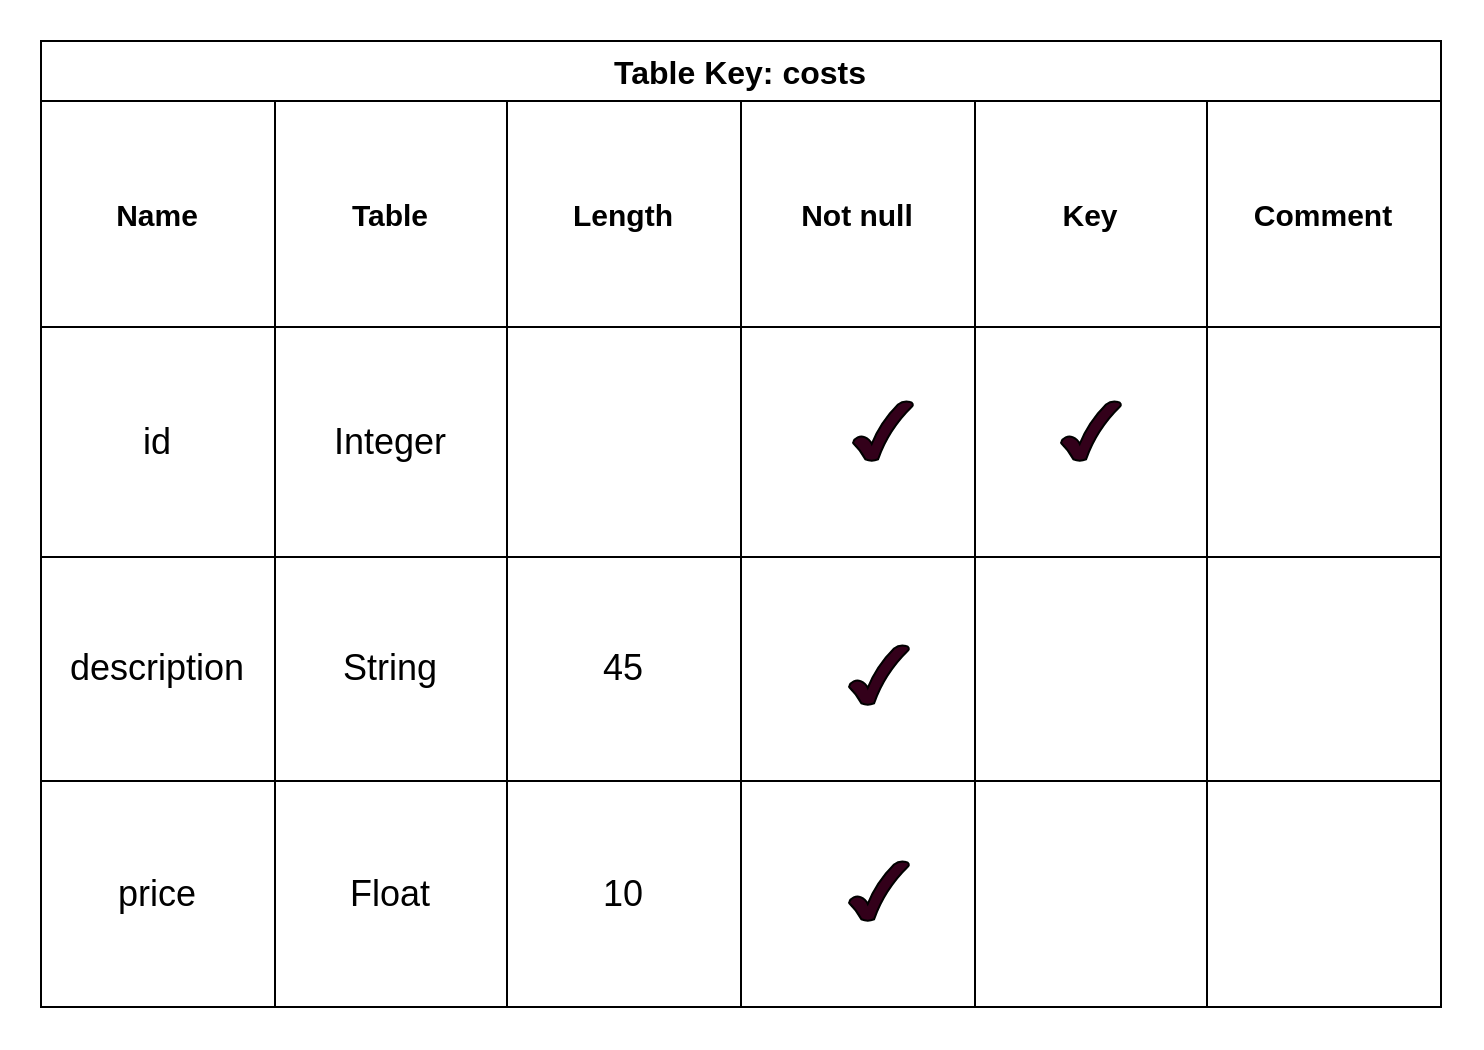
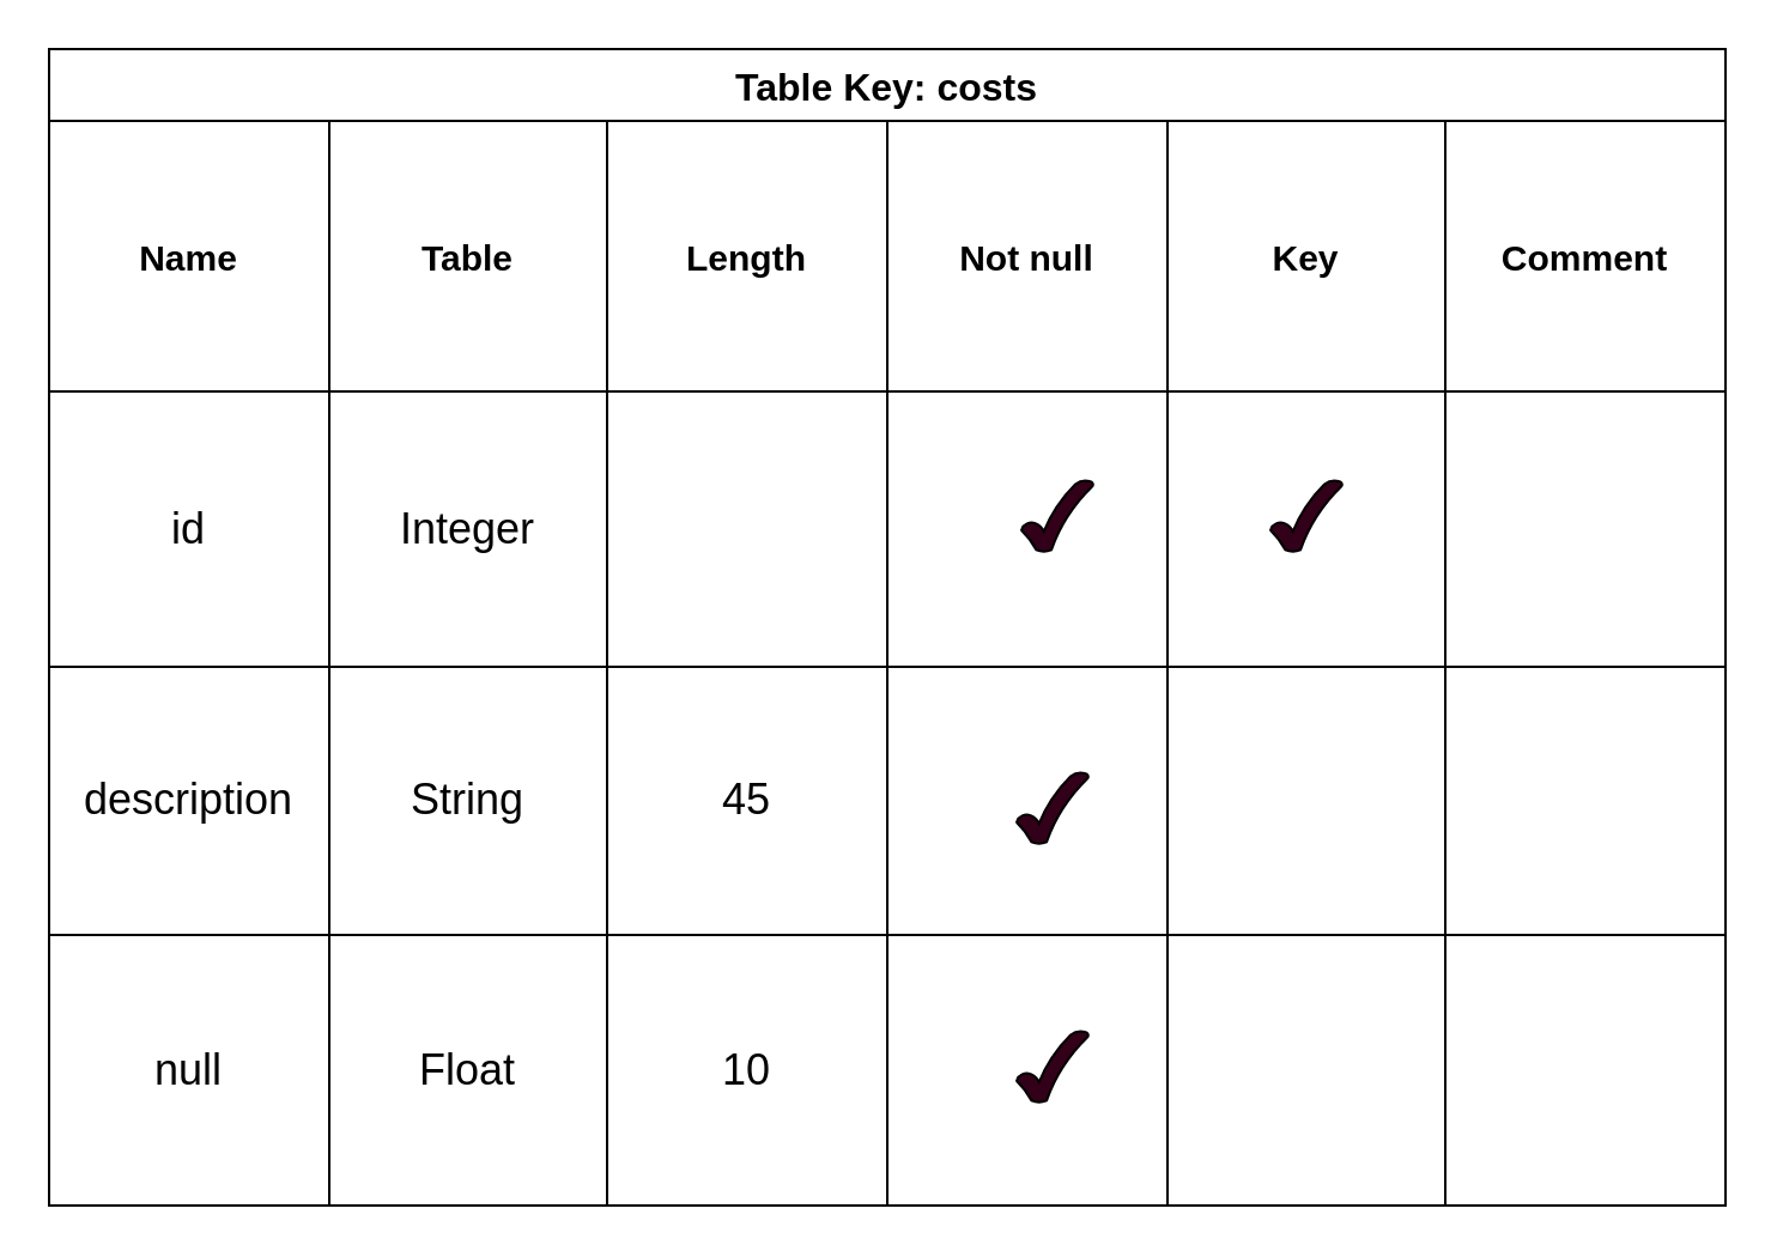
- <mxCell id="25" value="&lt;span&gt;price&lt;/span&gt;" style="shape=partialRectangle;html=1;whiteSpace=wrap;connectable=0;strokeColor=inherit;overflow=hidden;fillColor=none;top=0;left=0;bottom=0;right=0;pointerEvents=1;fontSize=18;" vertex="1" parent="24"><mxGeometry width="117" height="113" as="geometry"><mxRectangle width="117" height="113" as="alternateBounds" /></mxGeometry></mxCell>
+ <mxCell id="25" value="&lt;span&gt;null&lt;/span&gt;" style="shape=partialRectangle;html=1;whiteSpace=wrap;connectable=0;strokeColor=inherit;overflow=hidden;fillColor=none;top=0;left=0;bottom=0;right=0;pointerEvents=1;fontSize=18;" vertex="1" parent="24"><mxGeometry width="117" height="113" as="geometry"><mxRectangle width="117" height="113" as="alternateBounds" /></mxGeometry></mxCell>
